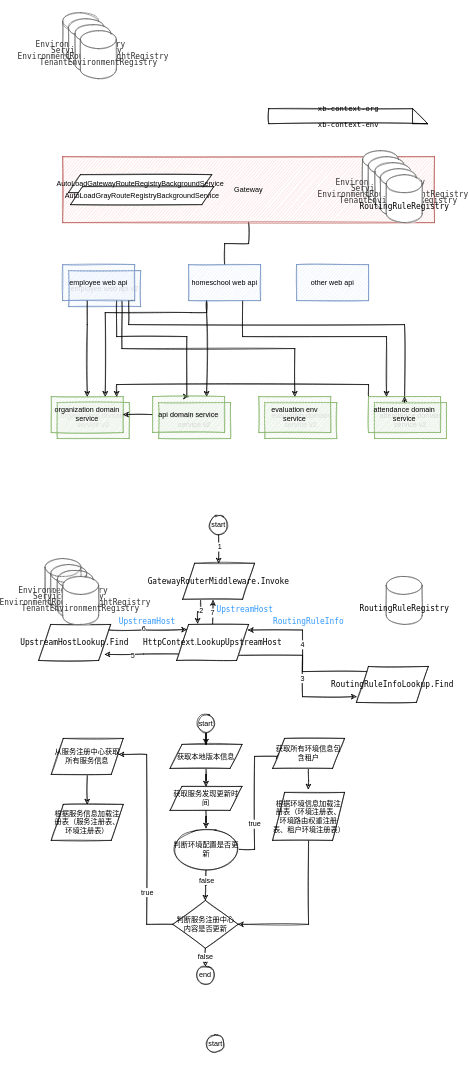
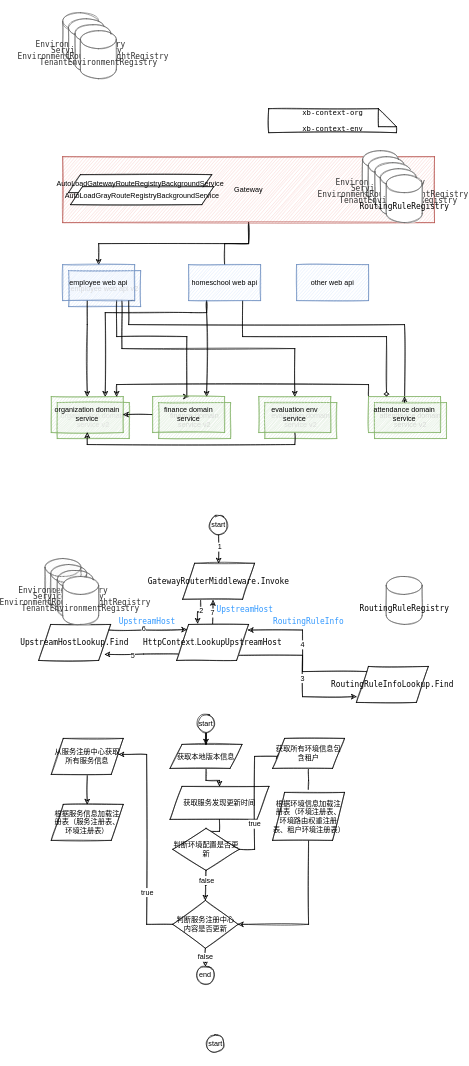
- <mxCell id="28" value="&lt;p style=&quot;line-height: 0.3&quot;&gt;&lt;/p&gt;&lt;pre style=&quot;font-family: &amp;#34;jetbrains mono&amp;#34; , monospace&quot;&gt;&lt;font style=&quot;font-size: 12px&quot;&gt;xb-context-org&lt;/font&gt;&lt;/pre&gt;&lt;pre style=&quot;font-family: &amp;#34;jetbrains mono&amp;#34; , monospace&quot;&gt;&lt;font style=&quot;font-size: 12px&quot;&gt;xb-context-env&lt;/font&gt;&lt;/pre&gt;&lt;p&gt;&lt;/p&gt;" style="shape=note;whiteSpace=wrap;html=1;backgroundOutline=1;darkOpacity=0.05;labelBackgroundColor=none;sketch=1;fillStyle=auto;fontColor=#000000;strokeColor=default;fillColor=#FFFFFF;" vertex="1" parent="1"><mxGeometry x="403.5" y="180" width="265" height="25" as="geometry" /></mxCell>
+ <mxCell id="28" value="&lt;p style=&quot;line-height: 0.3&quot;&gt;&lt;/p&gt;&lt;pre style=&quot;font-family: &amp;#34;jetbrains mono&amp;#34; , monospace&quot;&gt;&lt;font style=&quot;font-size: 12px&quot;&gt;xb-context-org&lt;/font&gt;&lt;/pre&gt;&lt;pre style=&quot;font-family: &amp;#34;jetbrains mono&amp;#34; , monospace&quot;&gt;&lt;font style=&quot;font-size: 12px&quot;&gt;xb-context-env&lt;/font&gt;&lt;/pre&gt;&lt;p&gt;&lt;/p&gt;" style="shape=note;whiteSpace=wrap;html=1;backgroundOutline=1;darkOpacity=0.05;labelBackgroundColor=none;sketch=1;fillStyle=auto;fontColor=#000000;strokeColor=default;fillColor=#FFFFFF;" vertex="1" parent="1"><mxGeometry x="403.5" y="180" width="213" height="40" as="geometry" /></mxCell>
+ <mxCell id="8" style="edgeStyle=orthogonalEdgeStyle;rounded=0;orthogonalLoop=1;jettySize=auto;html=1;entryX=0.5;entryY=0;entryDx=0;entryDy=0;sketch=1;" edge="1" parent="1" source="10" target="15"><mxGeometry relative="1" as="geometry" /></mxCell>
- <mxCell id="18" style="edgeStyle=orthogonalEdgeStyle;rounded=0;sketch=1;orthogonalLoop=1;jettySize=auto;html=1;entryX=0.25;entryY=0;entryDx=0;entryDy=0;exitX=0.75;exitY=1;exitDx=0;exitDy=0;" edge="1" parent="1" source="19" target="27"><mxGeometry relative="1" as="geometry"><Array as="points"><mxPoint x="360" y="560" /><mxPoint x="600" y="560" /></Array></mxGeometry></mxCell>
+ <mxCell id="18" style="edgeStyle=orthogonalEdgeStyle;rounded=0;sketch=1;orthogonalLoop=1;jettySize=auto;html=1;entryX=0.25;entryY=0;entryDx=0;entryDy=0;exitX=0.75;exitY=1;exitDx=0;exitDy=0;endArrow=diamond;" edge="1" parent="1" source="19" target="27"><mxGeometry relative="1" as="geometry"><Array as="points"><mxPoint x="360" y="560" /><mxPoint x="600" y="560" /></Array></mxGeometry></mxCell>
- <mxCell id="23" value="api domain service" style="rounded=0;whiteSpace=wrap;html=1;sketch=1;fillColor=#d5e8d4;strokeColor=#82b366;" vertex="1" parent="1"><mxGeometry x="210" y="660" width="120" height="60" as="geometry" /></mxCell>
+ <mxCell id="23" value="finance domain service" style="rounded=0;whiteSpace=wrap;html=1;sketch=1;fillColor=#d5e8d4;strokeColor=#82b366;" vertex="1" parent="1"><mxGeometry x="210" y="660" width="120" height="60" as="geometry" /></mxCell>
+ <mxCell id="24" style="edgeStyle=orthogonalEdgeStyle;rounded=0;sketch=1;orthogonalLoop=1;jettySize=auto;html=1;entryX=0.5;entryY=1;entryDx=0;entryDy=0;fontColor=#000000;" edge="1" parent="1" source="25" target="21"><mxGeometry relative="1" as="geometry"><Array as="points"><mxPoint x="447" y="740" /><mxPoint x="101" y="740" /></Array></mxGeometry></mxCell>
- <mxCell id="61" style="edgeStyle=orthogonalEdgeStyle;rounded=0;sketch=1;orthogonalLoop=1;jettySize=auto;html=1;entryX=0.496;entryY=-0.064;entryDx=0;entryDy=0;entryPerimeter=0;fontSize=12;fontColor=#000000;" edge="1" parent="1" source="62" target="64"><mxGeometry relative="1" as="geometry" /></mxCell>
+ <mxCell id="61" style="edgeStyle=orthogonalEdgeStyle;rounded=0;sketch=1;orthogonalLoop=1;jettySize=auto;html=1;entryX=0.496;entryY=-0.064;entryDx=0;entryDy=0;entryPerimeter=0;fontSize=12;fontColor=#000000;endArrow=none;" edge="1" parent="1" source="62" target="64"><mxGeometry relative="1" as="geometry" /></mxCell>
- <mxCell id="55" value="获取服务发现更新时间" style="shape=parallelogram;perimeter=parallelogramPerimeter;whiteSpace=wrap;html=1;fixedSize=1;shadow=0;labelBackgroundColor=none;sketch=1;fillStyle=auto;fontSize=12;fontColor=#000000;strokeColor=default;fillColor=#FFFFFF;" vertex="1" parent="1"><mxGeometry x="239" y="1310" width="120" height="40" as="geometry" /></mxCell>
+ <mxCell id="55" value="获取服务发现更新时间" style="shape=parallelogram;perimeter=parallelogramPerimeter;whiteSpace=wrap;html=1;fixedSize=1;shadow=0;labelBackgroundColor=none;sketch=1;fillStyle=auto;fontSize=12;fontColor=#000000;strokeColor=default;fillColor=#FFFFFF;" vertex="1" parent="1"><mxGeometry x="239" y="1310" width="165" height="55" as="geometry" /></mxCell>
- <mxCell id="60" value="判断环境配置是否更新" style="ellipse;whiteSpace=wrap;html=1;shadow=0;labelBackgroundColor=none;sketch=1;fillStyle=auto;fontSize=12;fontColor=#000000;strokeColor=default;fillColor=#FFFFFF;" vertex="1" parent="1"><mxGeometry x="243.5" y="1380" width="111" height="70" as="geometry" /></mxCell>
+ <mxCell id="60" value="判断环境配置是否更新" style="rhombus;whiteSpace=wrap;html=1;shadow=0;labelBackgroundColor=none;sketch=1;fillStyle=auto;fontSize=12;fontColor=#000000;strokeColor=default;fillColor=#FFFFFF;" vertex="1" parent="1"><mxGeometry x="243.5" y="1380" width="111" height="70" as="geometry" /></mxCell>
